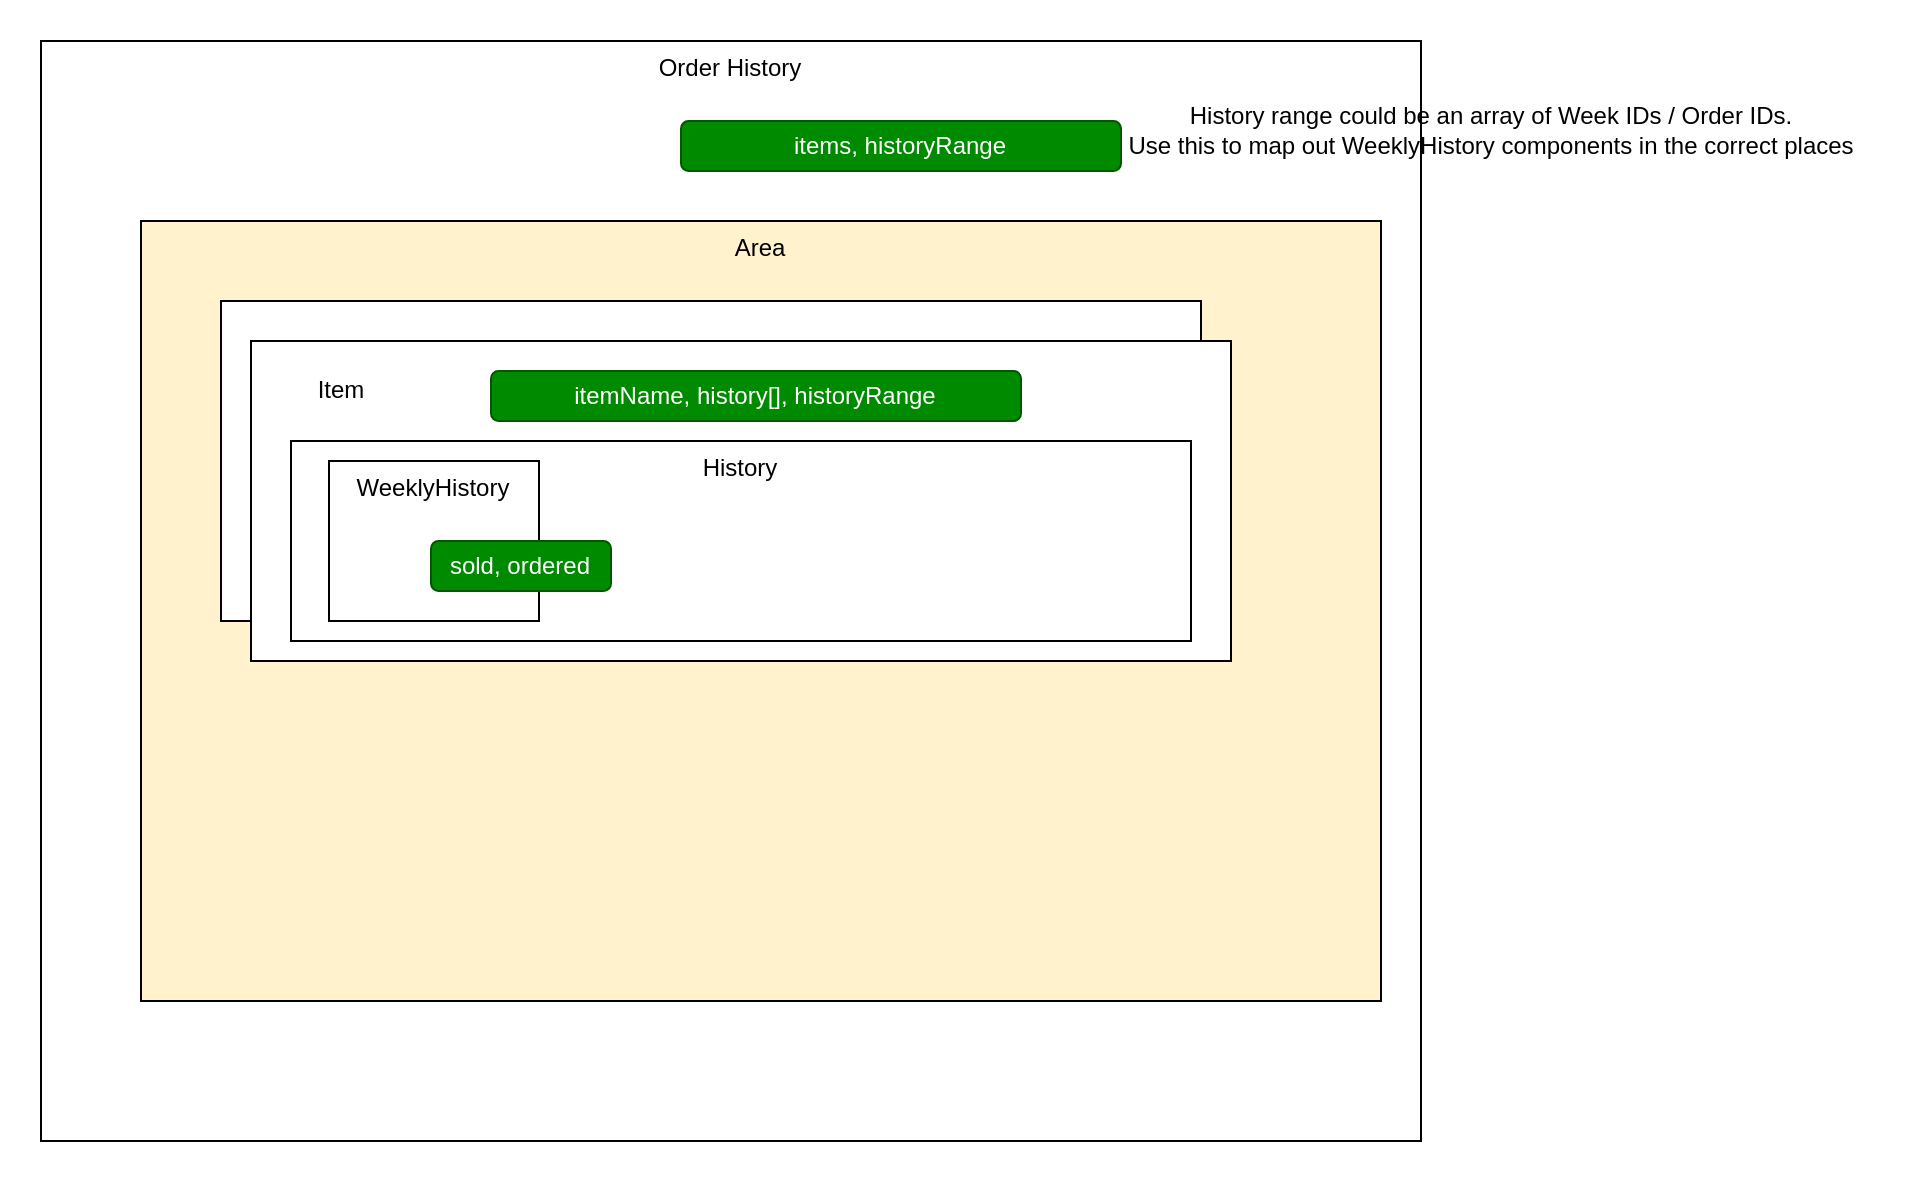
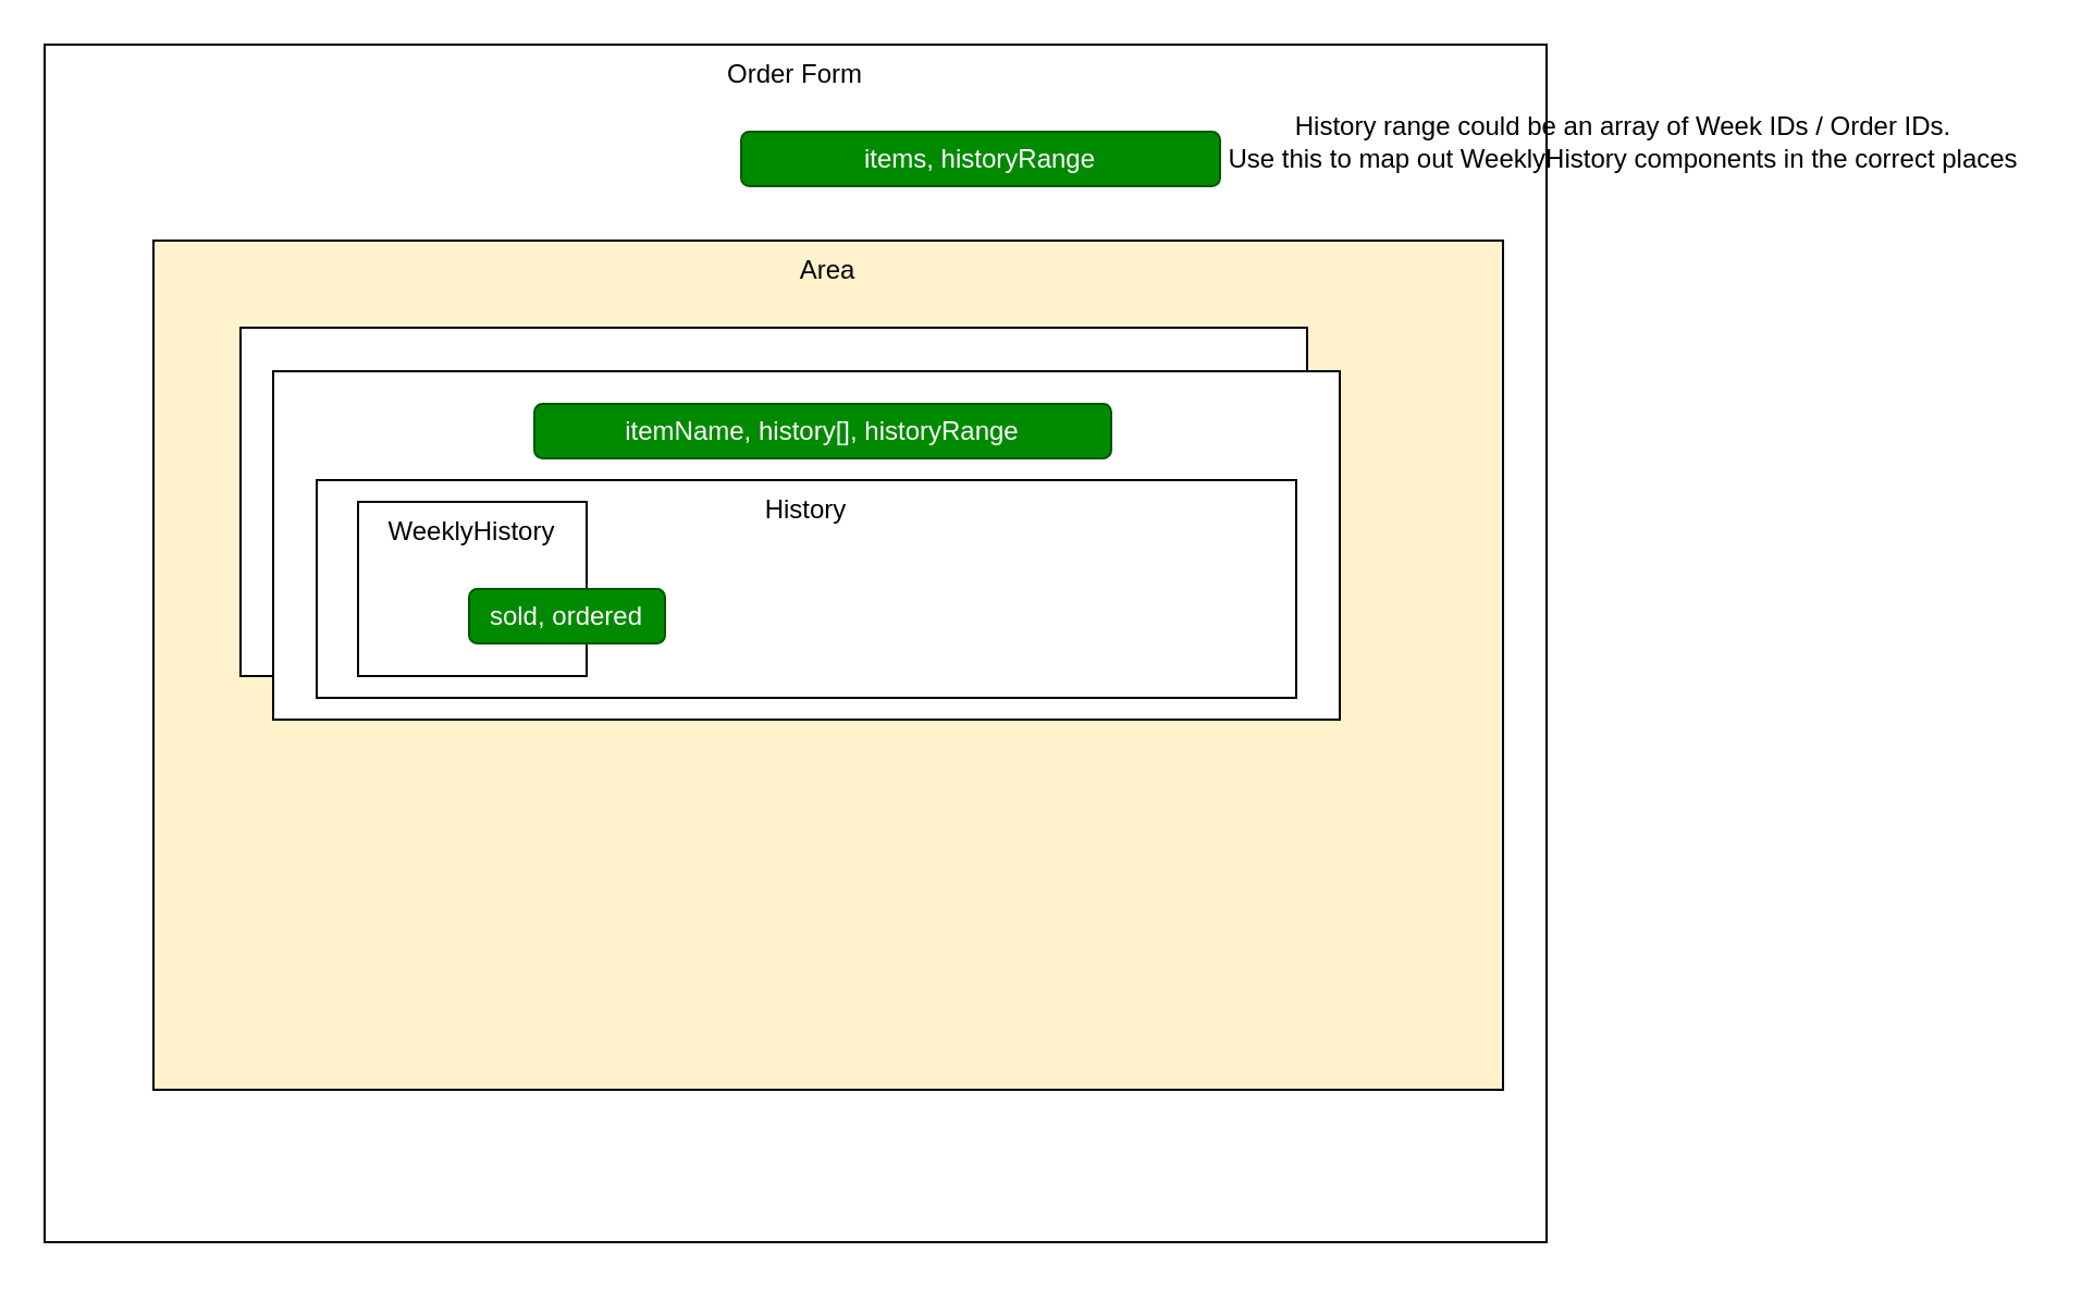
- <mxCell id="2" value="Order History" style="whiteSpace=wrap;html=1;verticalAlign=top;" parent="1" vertex="1"><mxGeometry x="20" y="20" width="690" height="550" as="geometry" /></mxCell>
+ <mxCell id="2" value="Order Form" style="whiteSpace=wrap;html=1;verticalAlign=top;" parent="1" vertex="1"><mxGeometry x="20" y="20" width="690" height="550" as="geometry" /></mxCell>
- <mxCell id="7" value="Item" style="text;html=1;align=center;verticalAlign=middle;resizable=0;points=[];autosize=1;strokeColor=none;fillColor=none;" parent="1" vertex="1"><mxGeometry x="145" y="180" width="50" height="30" as="geometry" /></mxCell>
